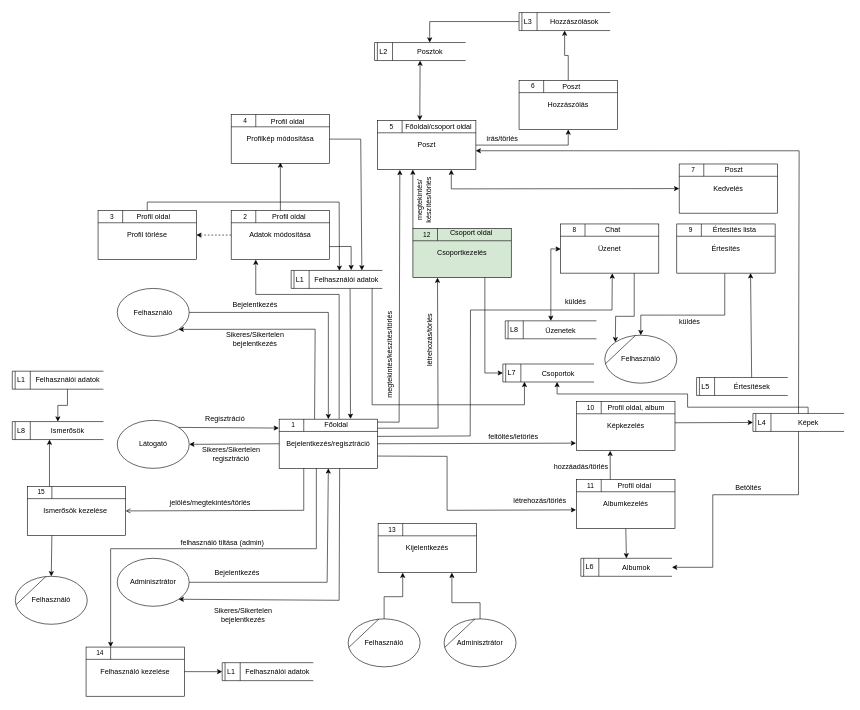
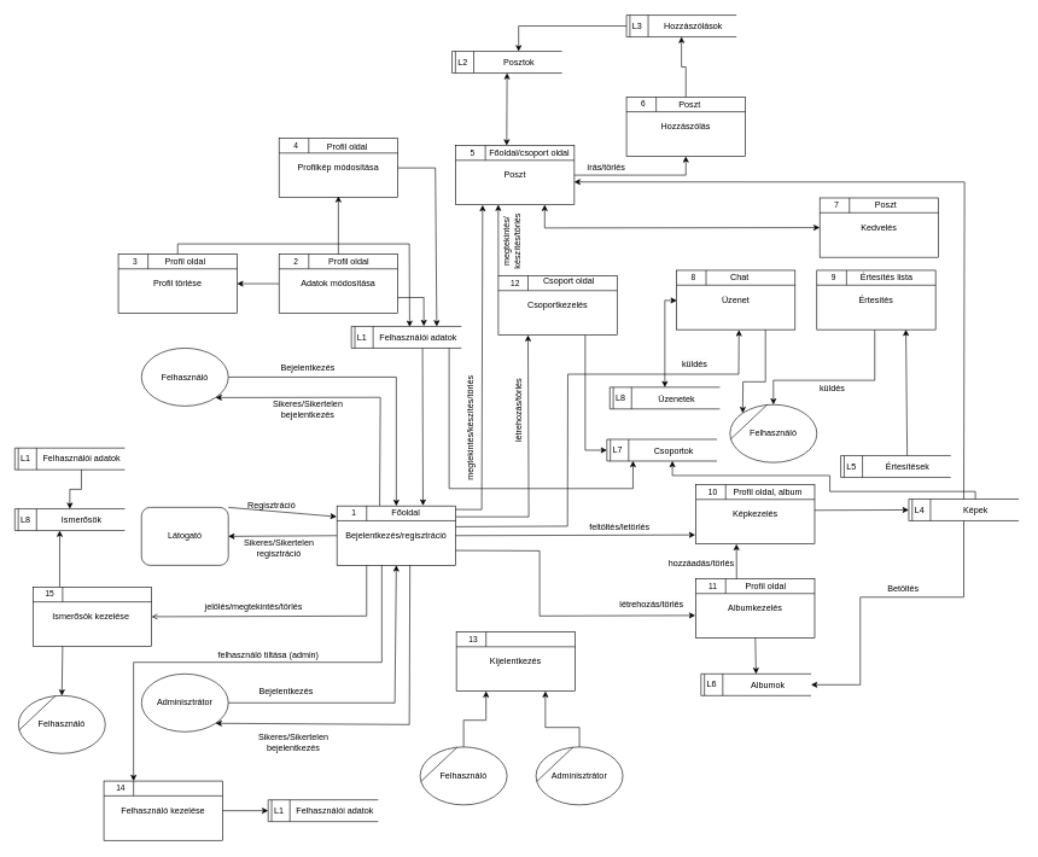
- <mxCell id="171" value="" style="endArrow=classic;html=1;rounded=0;exitX=0;exitY=0.5;exitDx=0;exitDy=0;entryX=1;entryY=0.5;entryDx=0;entryDy=0;dashed=1;" edge="1" parent="1" source="9" target="173"><mxGeometry width="50" height="50" relative="1" as="geometry"><mxPoint x="283" y="420" as="sourcePoint" /><mxPoint x="327" y="391" as="targetPoint" /></mxGeometry></mxCell>
+ <mxCell id="171" value="" style="endArrow=classic;html=1;rounded=0;exitX=0;exitY=0.5;exitDx=0;exitDy=0;entryX=1;entryY=0.5;entryDx=0;entryDy=0;" edge="1" parent="1" source="9" target="173"><mxGeometry width="50" height="50" relative="1" as="geometry"><mxPoint x="283" y="420" as="sourcePoint" /><mxPoint x="327" y="391" as="targetPoint" /></mxGeometry></mxCell>
- <mxCell id="56" value="Csoportkezelés" style="rounded=0;whiteSpace=wrap;html=1;fillColor=#d5e8d4;" vertex="1" parent="55"><mxGeometry width="164" height="82" as="geometry" /></mxCell>
+ <mxCell id="56" value="Csoportkezelés" style="rounded=0;whiteSpace=wrap;html=1;" vertex="1" parent="55"><mxGeometry width="164" height="82" as="geometry" /></mxCell>
- <mxCell id="91" value="" style="endArrow=classic;html=1;rounded=0;exitX=0.61;exitY=-0.005;exitDx=0;exitDy=0;entryX=0.25;entryY=1;entryDx=0;entryDy=0;exitPerimeter=0;" edge="1" parent="1" source="3" target="9"><mxGeometry width="50" height="50" relative="1" as="geometry"><mxPoint x="665" y="680" as="sourcePoint" /><mxPoint x="585" y="500" as="targetPoint" /><Array as="points"><mxPoint x="565" y="490" /><mxPoint x="426" y="490" /></Array></mxGeometry></mxCell>
- <mxCell id="73" value="Látogató" style="ellipse;whiteSpace=wrap;html=1;" vertex="1" parent="1"><mxGeometry x="195" y="700" width="120" height="80" as="geometry" /></mxCell>
+ <mxCell id="73" value="Látogató" style="whiteSpace=wrap;html=1;rounded=1;" vertex="1" parent="1"><mxGeometry x="195" y="700" width="120" height="80" as="geometry" /></mxCell>
